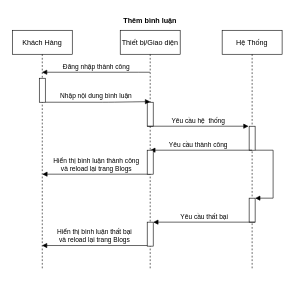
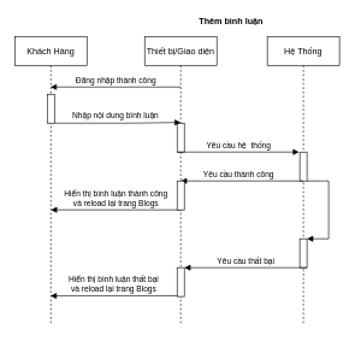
- <mxCell id="18" value="Thêm bình luận" style="text;align=center;fontStyle=1;verticalAlign=middle;spacingLeft=3;spacingRight=3;strokeColor=none;rotatable=0;points=[[0,0.5],[1,0.5]];portConstraint=eastwest;" parent="1" vertex="1"><mxGeometry x="210" y="20" width="80" height="26" as="geometry" /></mxCell>
+ <mxCell id="18" value="Thêm bình luận" style="text;align=center;fontStyle=1;verticalAlign=middle;spacingLeft=3;spacingRight=3;strokeColor=none;rotatable=0;points=[[0,0.5],[1,0.5]];portConstraint=eastwest;" parent="1" vertex="1"><mxGeometry x="280" y="15" width="80" height="26" as="geometry" /></mxCell>
